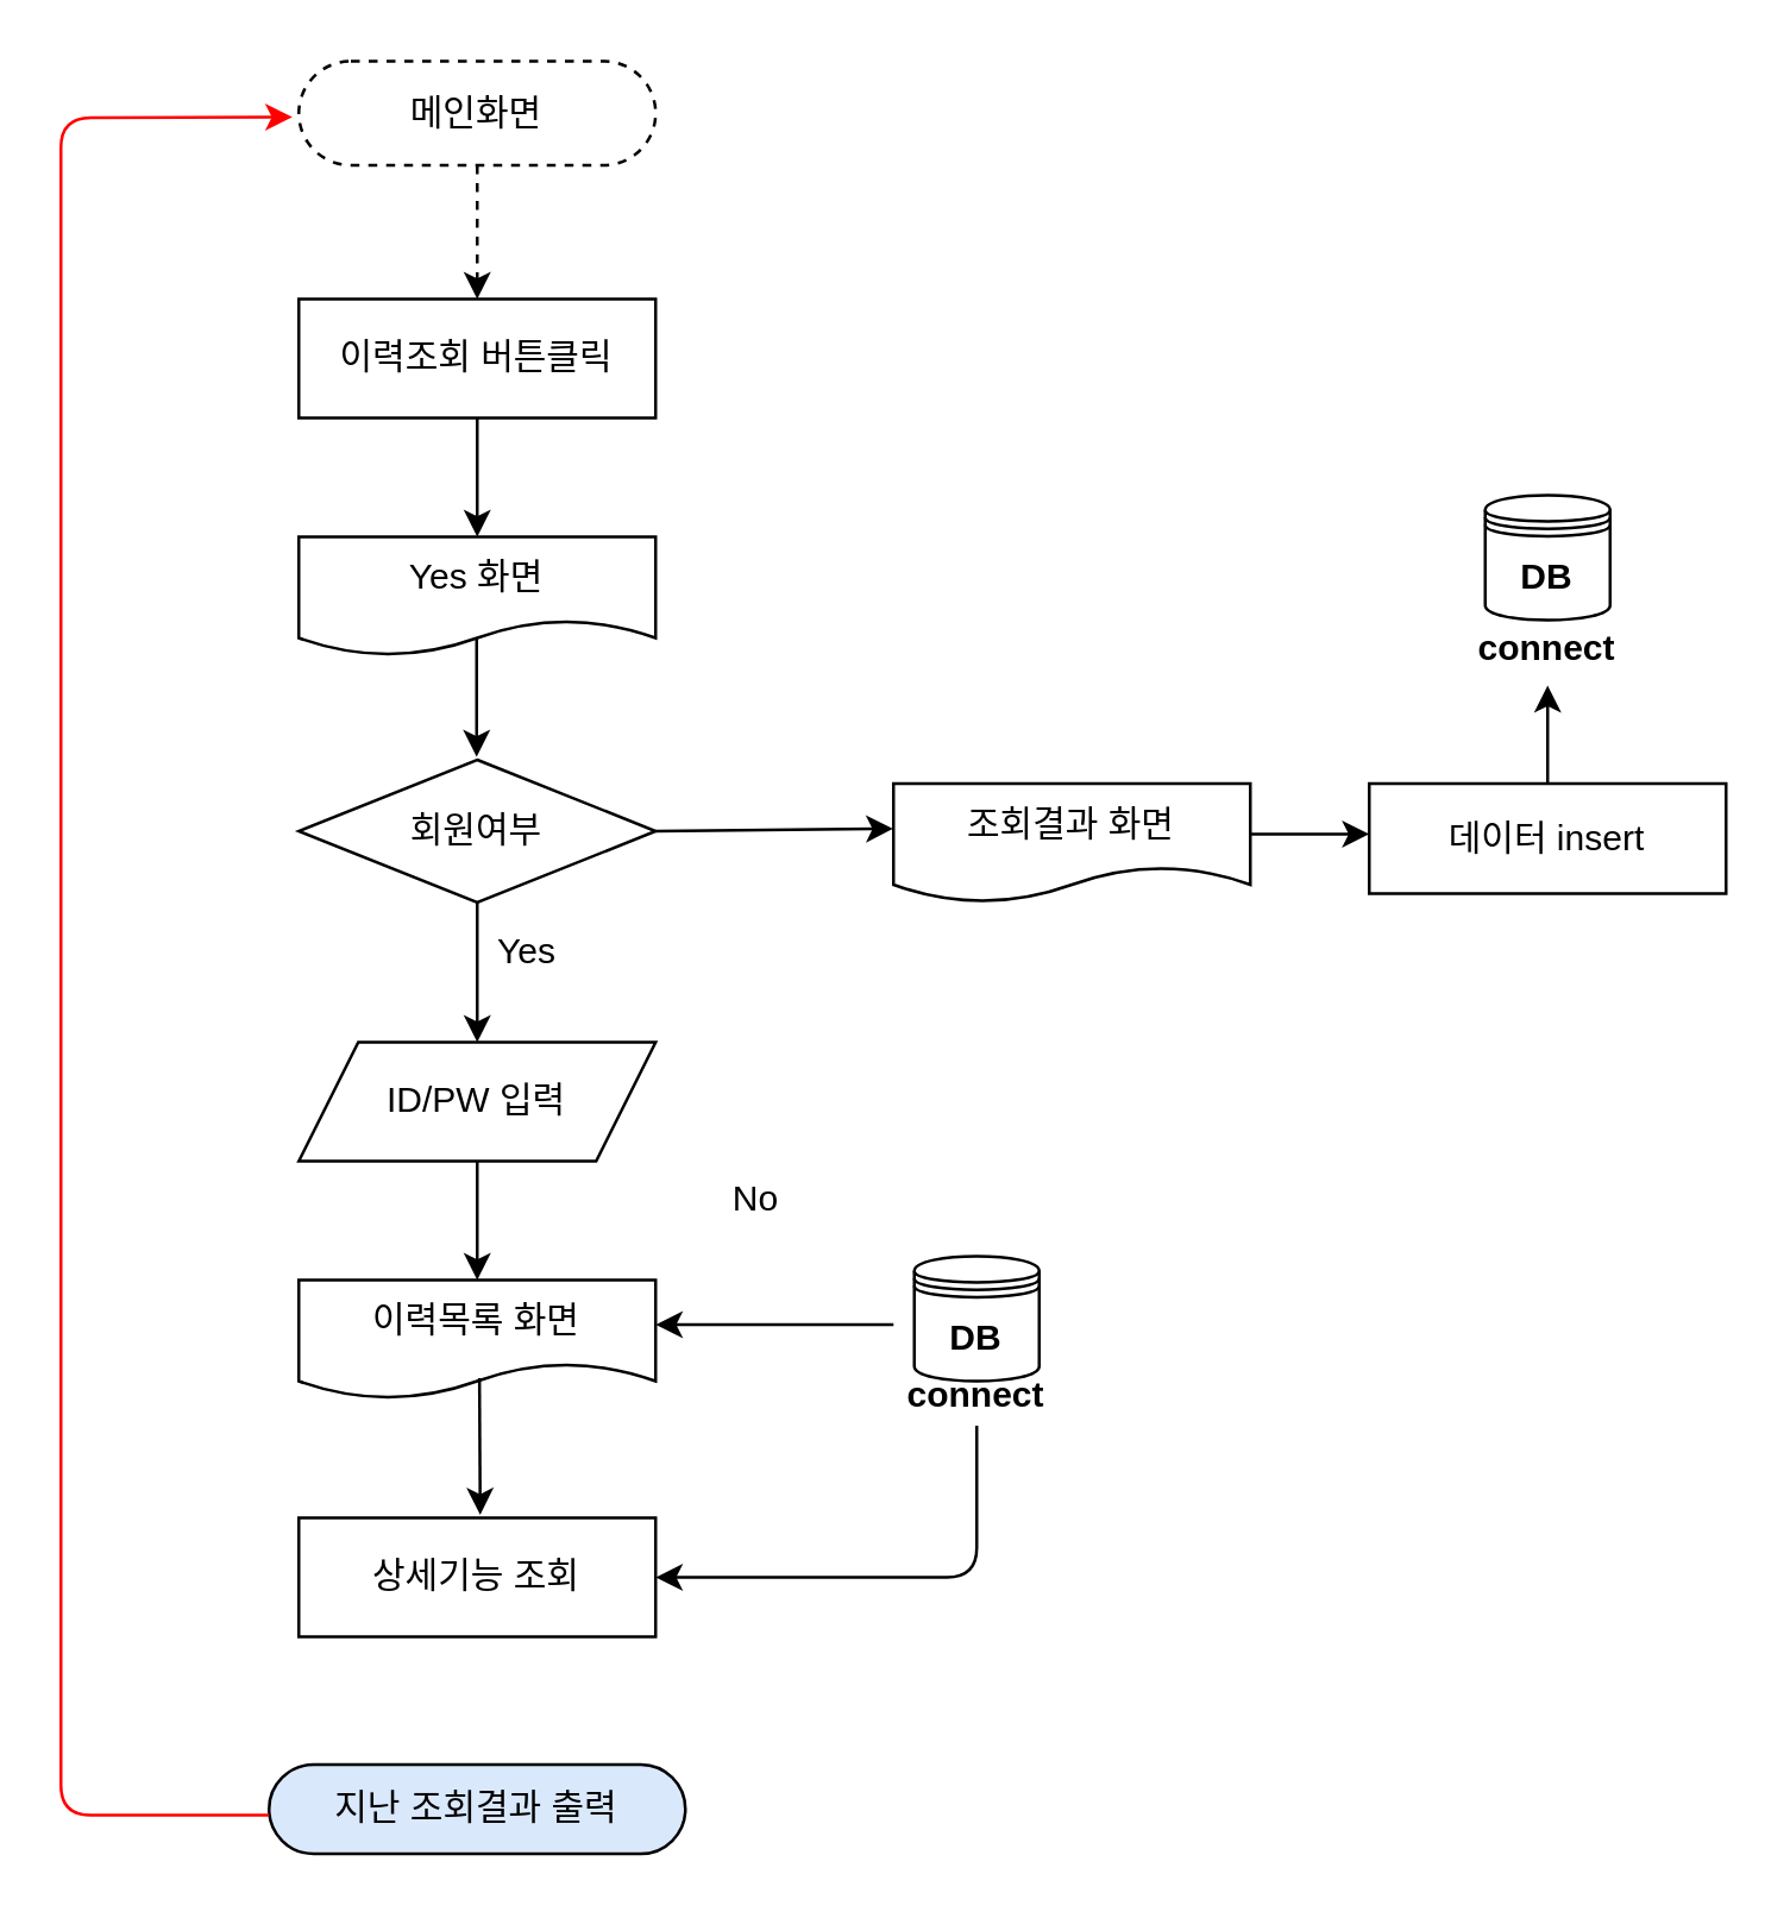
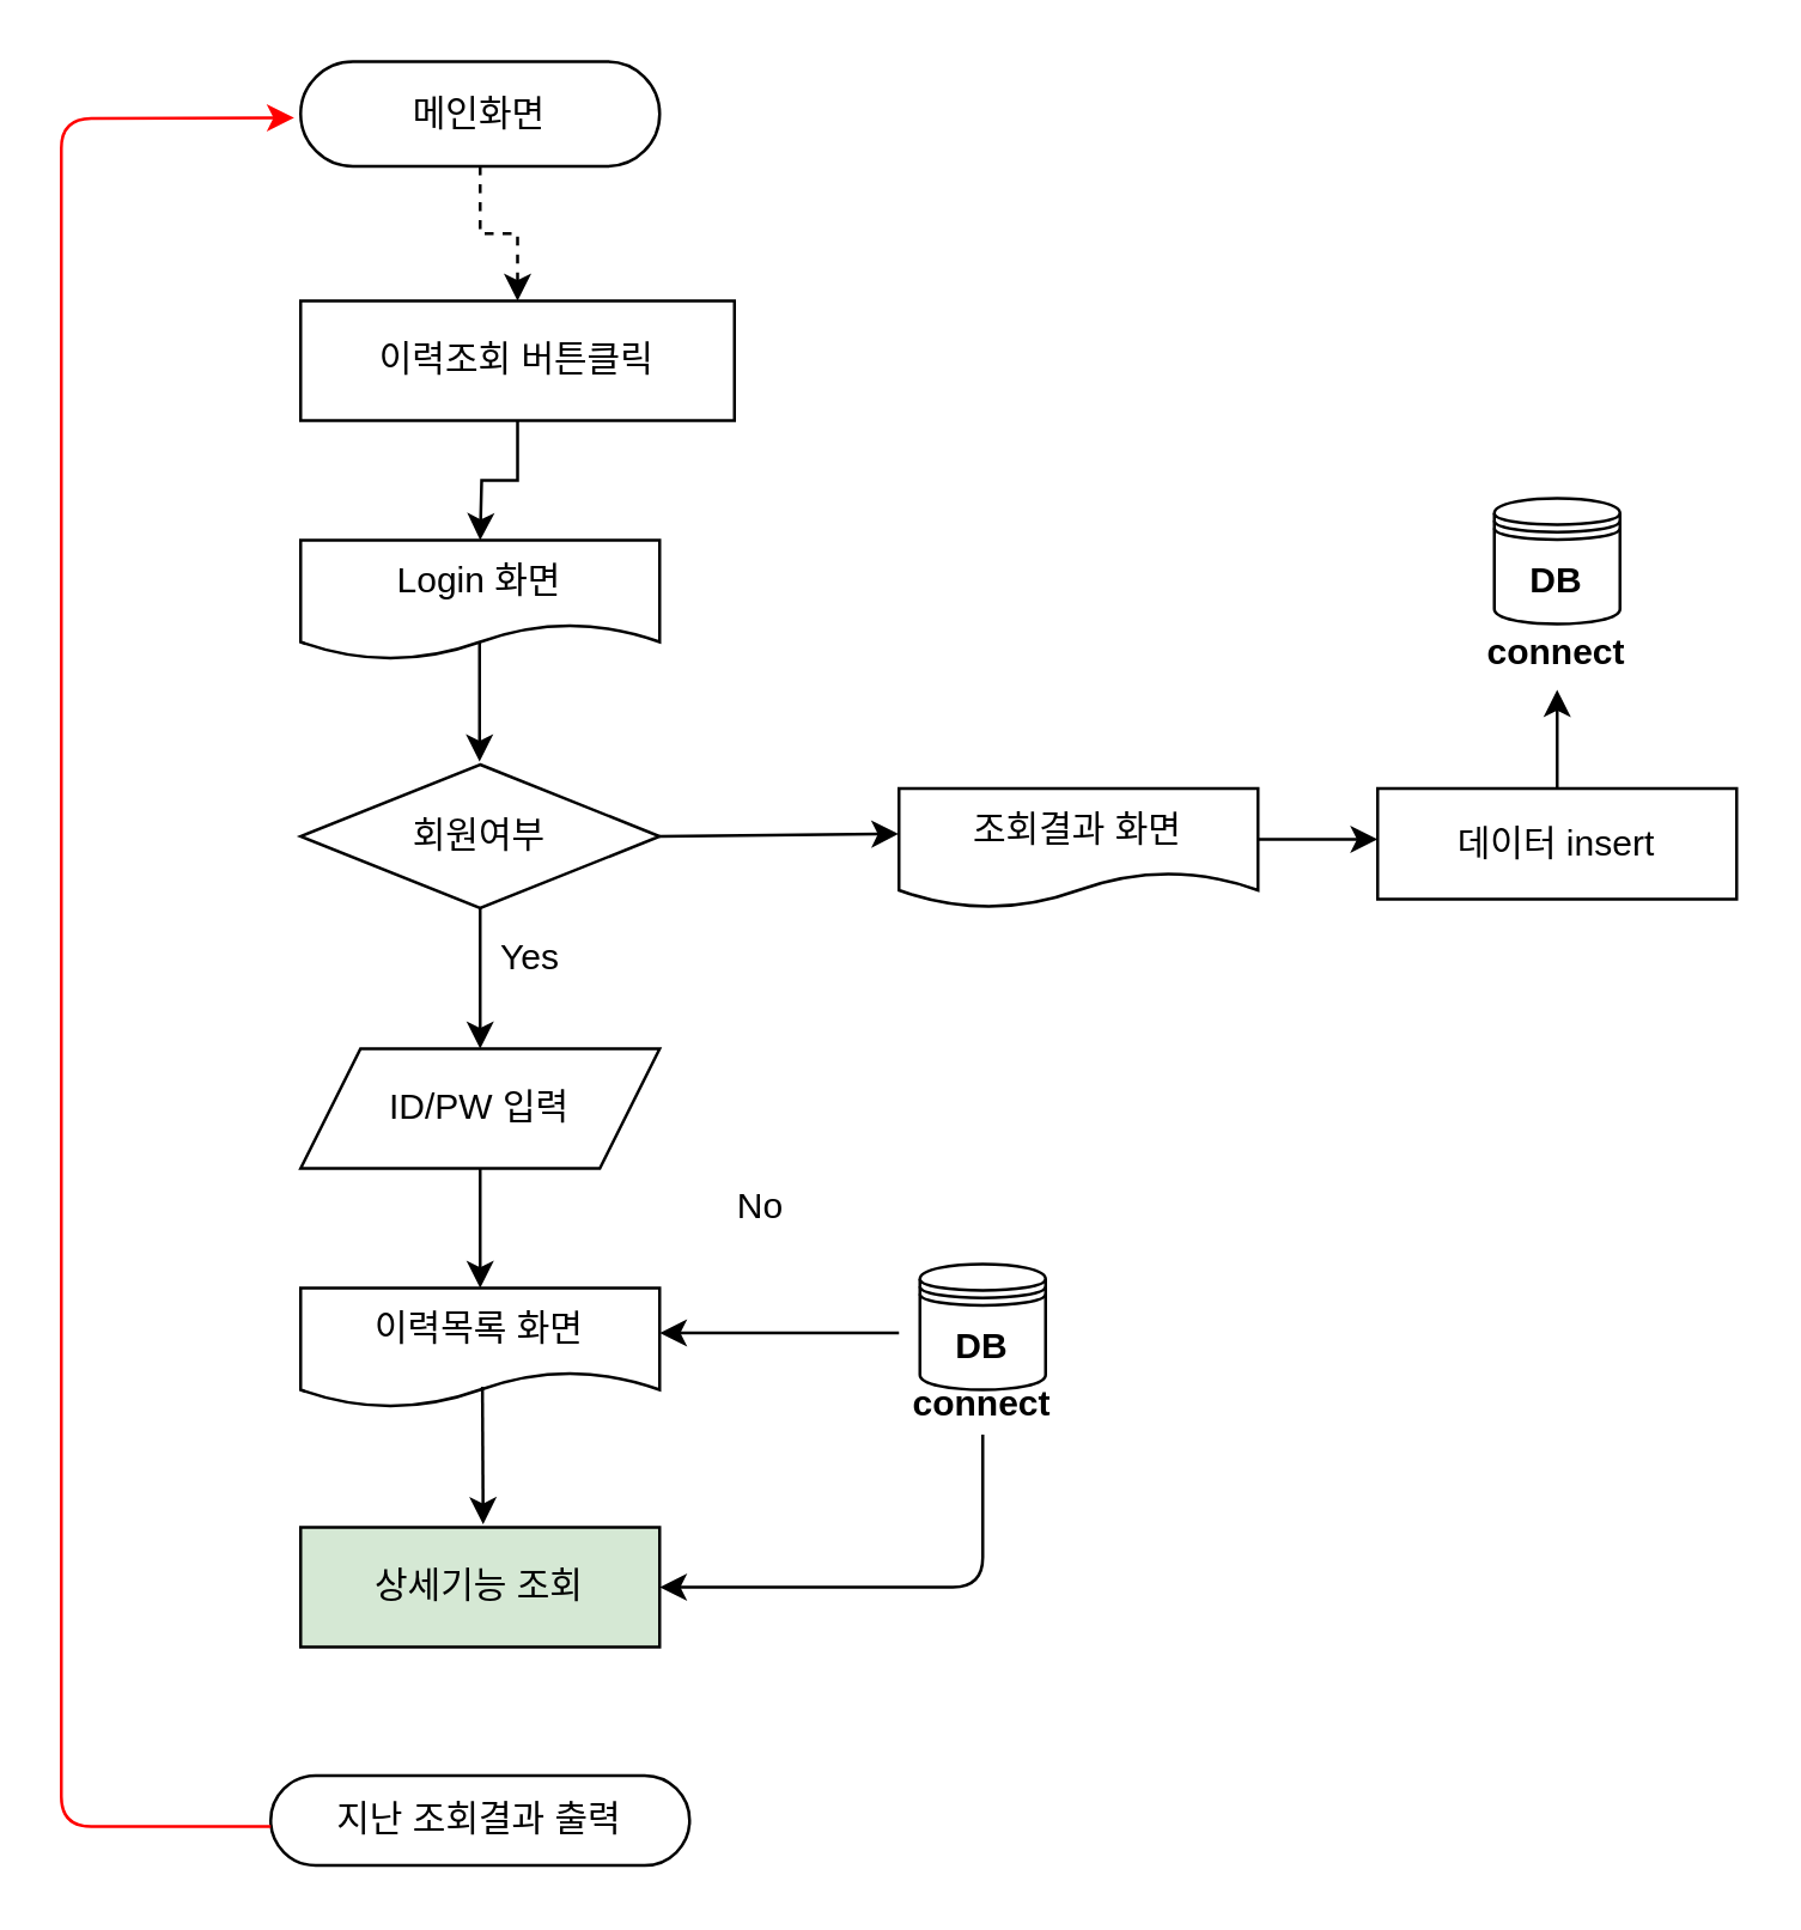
- <mxCell id="3" value="메인화면" style="whiteSpace=wrap;html=1;rounded=1;arcSize=50;align=center;verticalAlign=middle;strokeWidth=1;autosize=1;spacing=4;treeFolding=1;treeMoving=1;newEdgeStyle={&quot;edgeStyle&quot;:&quot;entityRelationEdgeStyle&quot;,&quot;startArrow&quot;:&quot;none&quot;,&quot;endArrow&quot;:&quot;none&quot;,&quot;segment&quot;:10,&quot;curved&quot;:1};dashed=1;" vertex="1" parent="1"><mxGeometry x="100" y="20" width="120" height="35" as="geometry" /></mxCell>
+ <mxCell id="3" value="메인화면" style="whiteSpace=wrap;html=1;rounded=1;arcSize=50;align=center;verticalAlign=middle;strokeWidth=1;autosize=1;spacing=4;treeFolding=1;treeMoving=1;newEdgeStyle={&quot;edgeStyle&quot;:&quot;entityRelationEdgeStyle&quot;,&quot;startArrow&quot;:&quot;none&quot;,&quot;endArrow&quot;:&quot;none&quot;,&quot;segment&quot;:10,&quot;curved&quot;:1};" vertex="1" parent="1"><mxGeometry x="100" y="20" width="120" height="35" as="geometry" /></mxCell>
- <mxCell id="5" value="이력조회 버튼클릭" style="rounded=0;whiteSpace=wrap;html=1;" vertex="1" parent="1"><mxGeometry x="100" y="100" width="120" height="40" as="geometry" /></mxCell>
+ <mxCell id="5" value="이력조회 버튼클릭" style="rounded=0;whiteSpace=wrap;html=1;" vertex="1" parent="1"><mxGeometry x="100" y="100" width="145" height="40" as="geometry" /></mxCell>
- <mxCell id="6" value="Yes 화면" style="shape=document;whiteSpace=wrap;html=1;boundedLbl=1;" vertex="1" parent="1"><mxGeometry x="100" y="180" width="120" height="40" as="geometry" /></mxCell>
+ <mxCell id="6" value="Login 화면" style="shape=document;whiteSpace=wrap;html=1;boundedLbl=1;" vertex="1" parent="1"><mxGeometry x="100" y="180" width="120" height="40" as="geometry" /></mxCell>
- <mxCell id="24" value="상세기능 조회" style="rounded=0;whiteSpace=wrap;html=1;" vertex="1" parent="1"><mxGeometry x="100" y="510" width="120" height="40" as="geometry" /></mxCell>
+ <mxCell id="24" value="상세기능 조회" style="rounded=0;whiteSpace=wrap;html=1;fillColor=#d5e8d4;" vertex="1" parent="1"><mxGeometry x="100" y="510" width="120" height="40" as="geometry" /></mxCell>
- <mxCell id="30" value="지난 조회결과 출력" style="whiteSpace=wrap;html=1;rounded=1;arcSize=50;align=center;verticalAlign=middle;strokeWidth=1;autosize=1;spacing=4;treeFolding=1;treeMoving=1;newEdgeStyle={&quot;edgeStyle&quot;:&quot;entityRelationEdgeStyle&quot;,&quot;startArrow&quot;:&quot;none&quot;,&quot;endArrow&quot;:&quot;none&quot;,&quot;segment&quot;:10,&quot;curved&quot;:1};fillColor=#dae8fc;" vertex="1" parent="1"><mxGeometry x="90" y="593" width="140" height="30" as="geometry" /></mxCell>
+ <mxCell id="30" value="지난 조회결과 출력" style="whiteSpace=wrap;html=1;rounded=1;arcSize=50;align=center;verticalAlign=middle;strokeWidth=1;autosize=1;spacing=4;treeFolding=1;treeMoving=1;newEdgeStyle={&quot;edgeStyle&quot;:&quot;entityRelationEdgeStyle&quot;,&quot;startArrow&quot;:&quot;none&quot;,&quot;endArrow&quot;:&quot;none&quot;,&quot;segment&quot;:10,&quot;curved&quot;:1};" vertex="1" parent="1"><mxGeometry x="90" y="593" width="140" height="30" as="geometry" /></mxCell>
